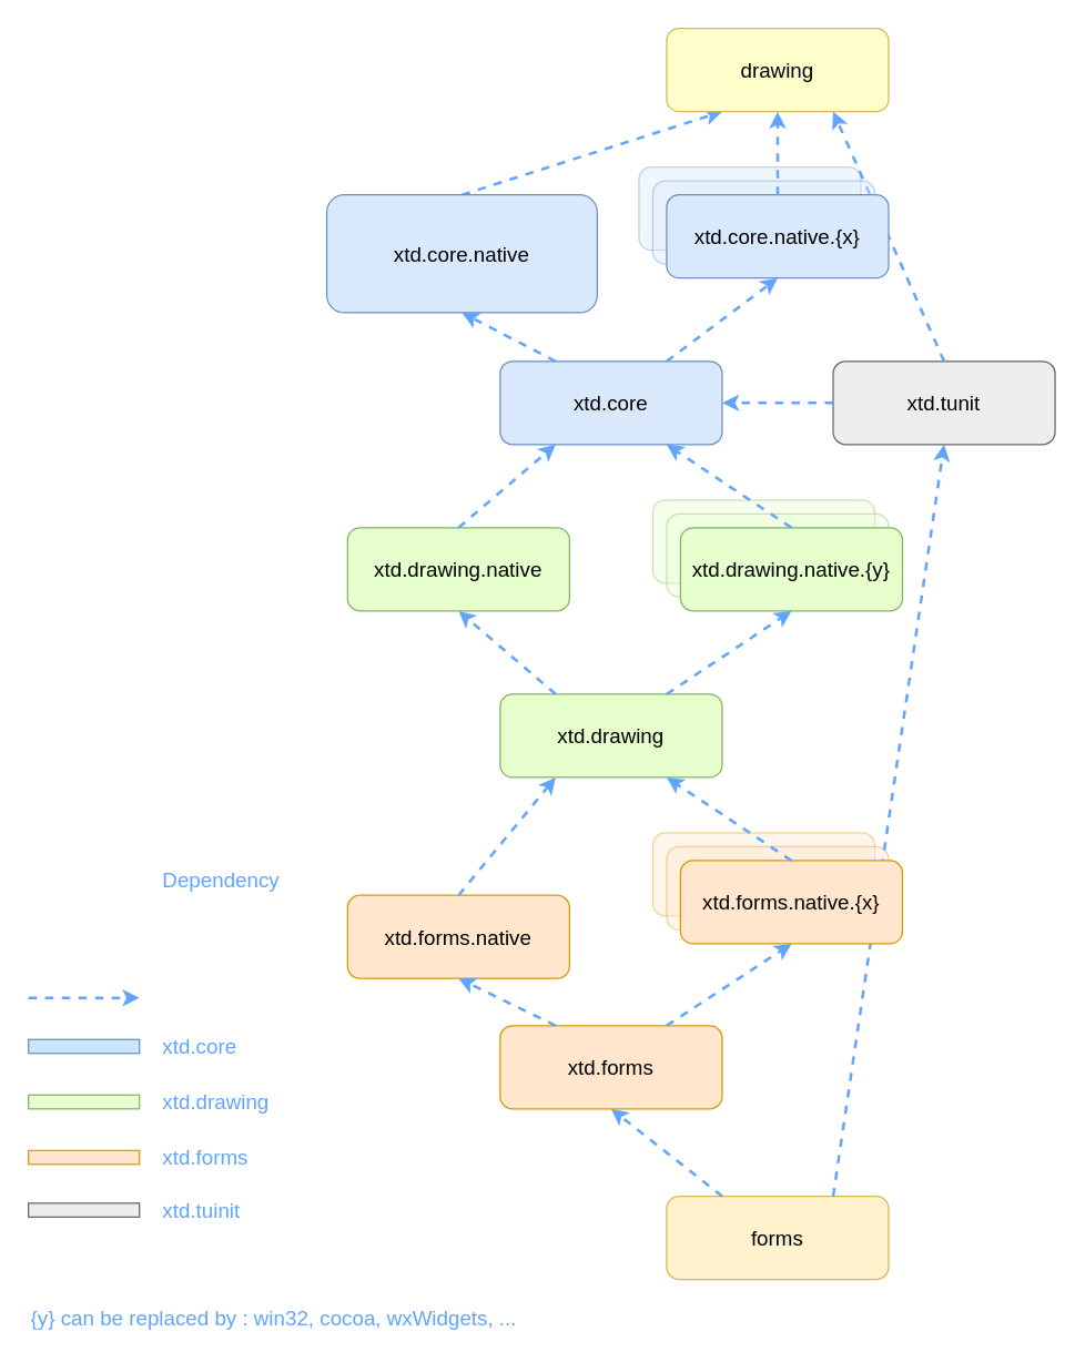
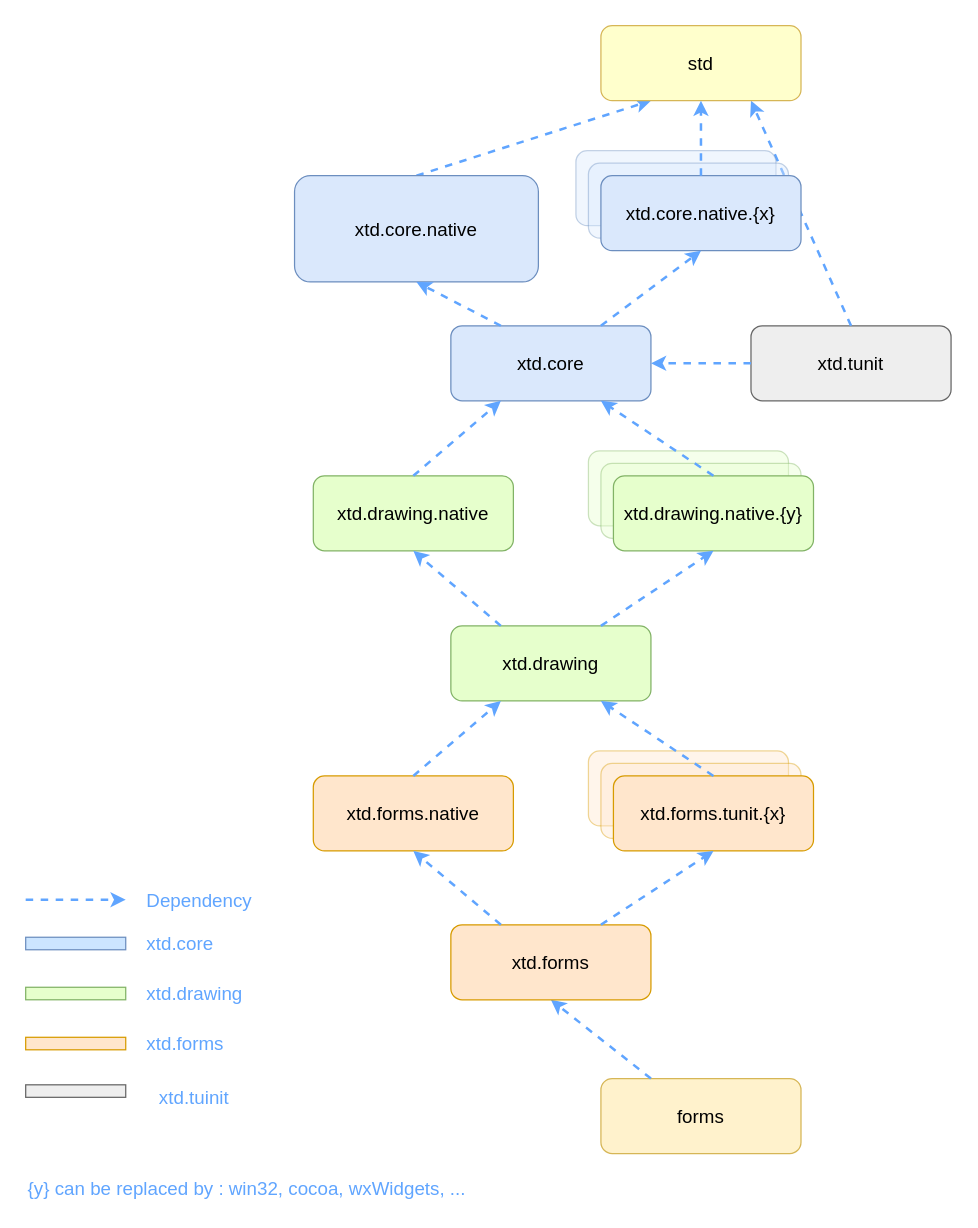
- <mxCell id="19" value="&lt;span&gt;drawing&lt;/span&gt;" style="rounded=1;whiteSpace=wrap;html=1;strokeColor=#d6b656;fontSize=15;fillColor=#FFFFCC;" parent="1" vertex="1"><mxGeometry x="480" y="20" width="160" height="60" as="geometry" /></mxCell>
+ <mxCell id="19" value="&lt;span&gt;std&lt;/span&gt;" style="rounded=1;whiteSpace=wrap;html=1;strokeColor=#d6b656;fontSize=15;fillColor=#FFFFCC;" parent="1" vertex="1"><mxGeometry x="480" y="20" width="160" height="60" as="geometry" /></mxCell>
- <mxCell id="18" value="" style="endArrow=classic;dashed=1;html=1;entryX=0.5;entryY=1;endFill=1;fontSize=15;entryDx=0;entryDy=0;exitX=0.75;exitY=0;exitDx=0;exitDy=0;strokeColor=#60A5FF;strokeWidth=2;" parent="1" source="15" target="13" edge="1"><mxGeometry width="50" height="50" relative="1" as="geometry"><mxPoint x="830" y="900" as="sourcePoint" /><mxPoint x="320" y="460" as="targetPoint" /></mxGeometry></mxCell>
- <mxCell id="6" value="Dependency" style="text;html=1;strokeColor=none;fillColor=none;align=left;verticalAlign=middle;whiteSpace=wrap;fontSize=15;fontColor=#60A5FF;" parent="1" vertex="1"><mxGeometry x="115" y="624" width="120" height="20" as="geometry" /></mxCell>
+ <mxCell id="6" value="Dependency" style="text;html=1;strokeColor=none;fillColor=none;align=left;verticalAlign=middle;whiteSpace=wrap;fontSize=15;fontColor=#60A5FF;" parent="1" vertex="1"><mxGeometry x="115" y="709" width="120" height="20" as="geometry" /></mxCell>
- <mxCell id="25" value="xtd.forms.native.{x}" style="rounded=1;whiteSpace=wrap;html=1;fillColor=#FFE6CC;strokeColor=#d79b00;fontSize=15;" parent="1" vertex="1"><mxGeometry x="490" y="620" width="160" height="60" as="geometry" /></mxCell>
+ <mxCell id="25" value="xtd.forms.tunit.{x}" style="rounded=1;whiteSpace=wrap;html=1;fillColor=#FFE6CC;strokeColor=#d79b00;fontSize=15;" parent="1" vertex="1"><mxGeometry x="490" y="620" width="160" height="60" as="geometry" /></mxCell>
- <mxCell id="22" value="xtd.forms.native" style="rounded=1;whiteSpace=wrap;html=1;fillColor=#FFE6CC;strokeColor=#d79b00;fontSize=15;" parent="1" vertex="1"><mxGeometry x="250" y="645" width="160" height="60" as="geometry" /></mxCell>
+ <mxCell id="22" value="xtd.forms.native" style="rounded=1;whiteSpace=wrap;html=1;fillColor=#FFE6CC;strokeColor=#d79b00;fontSize=15;" parent="1" vertex="1"><mxGeometry x="250" y="620" width="160" height="60" as="geometry" /></mxCell>
- <mxCell id="21" value="xtd.tuinit" style="text;html=1;strokeColor=none;fillColor=none;align=left;verticalAlign=middle;whiteSpace=wrap;fontSize=15;fontColor=#60A5FF;" parent="1" vertex="1"><mxGeometry x="115" y="862" width="120" height="20" as="geometry" /></mxCell>
+ <mxCell id="21" value="xtd.tuinit" style="text;html=1;strokeColor=none;fillColor=none;align=left;verticalAlign=middle;whiteSpace=wrap;fontSize=15;fontColor=#60A5FF;" parent="1" vertex="1"><mxGeometry x="125" y="867" width="120" height="20" as="geometry" /></mxCell>
